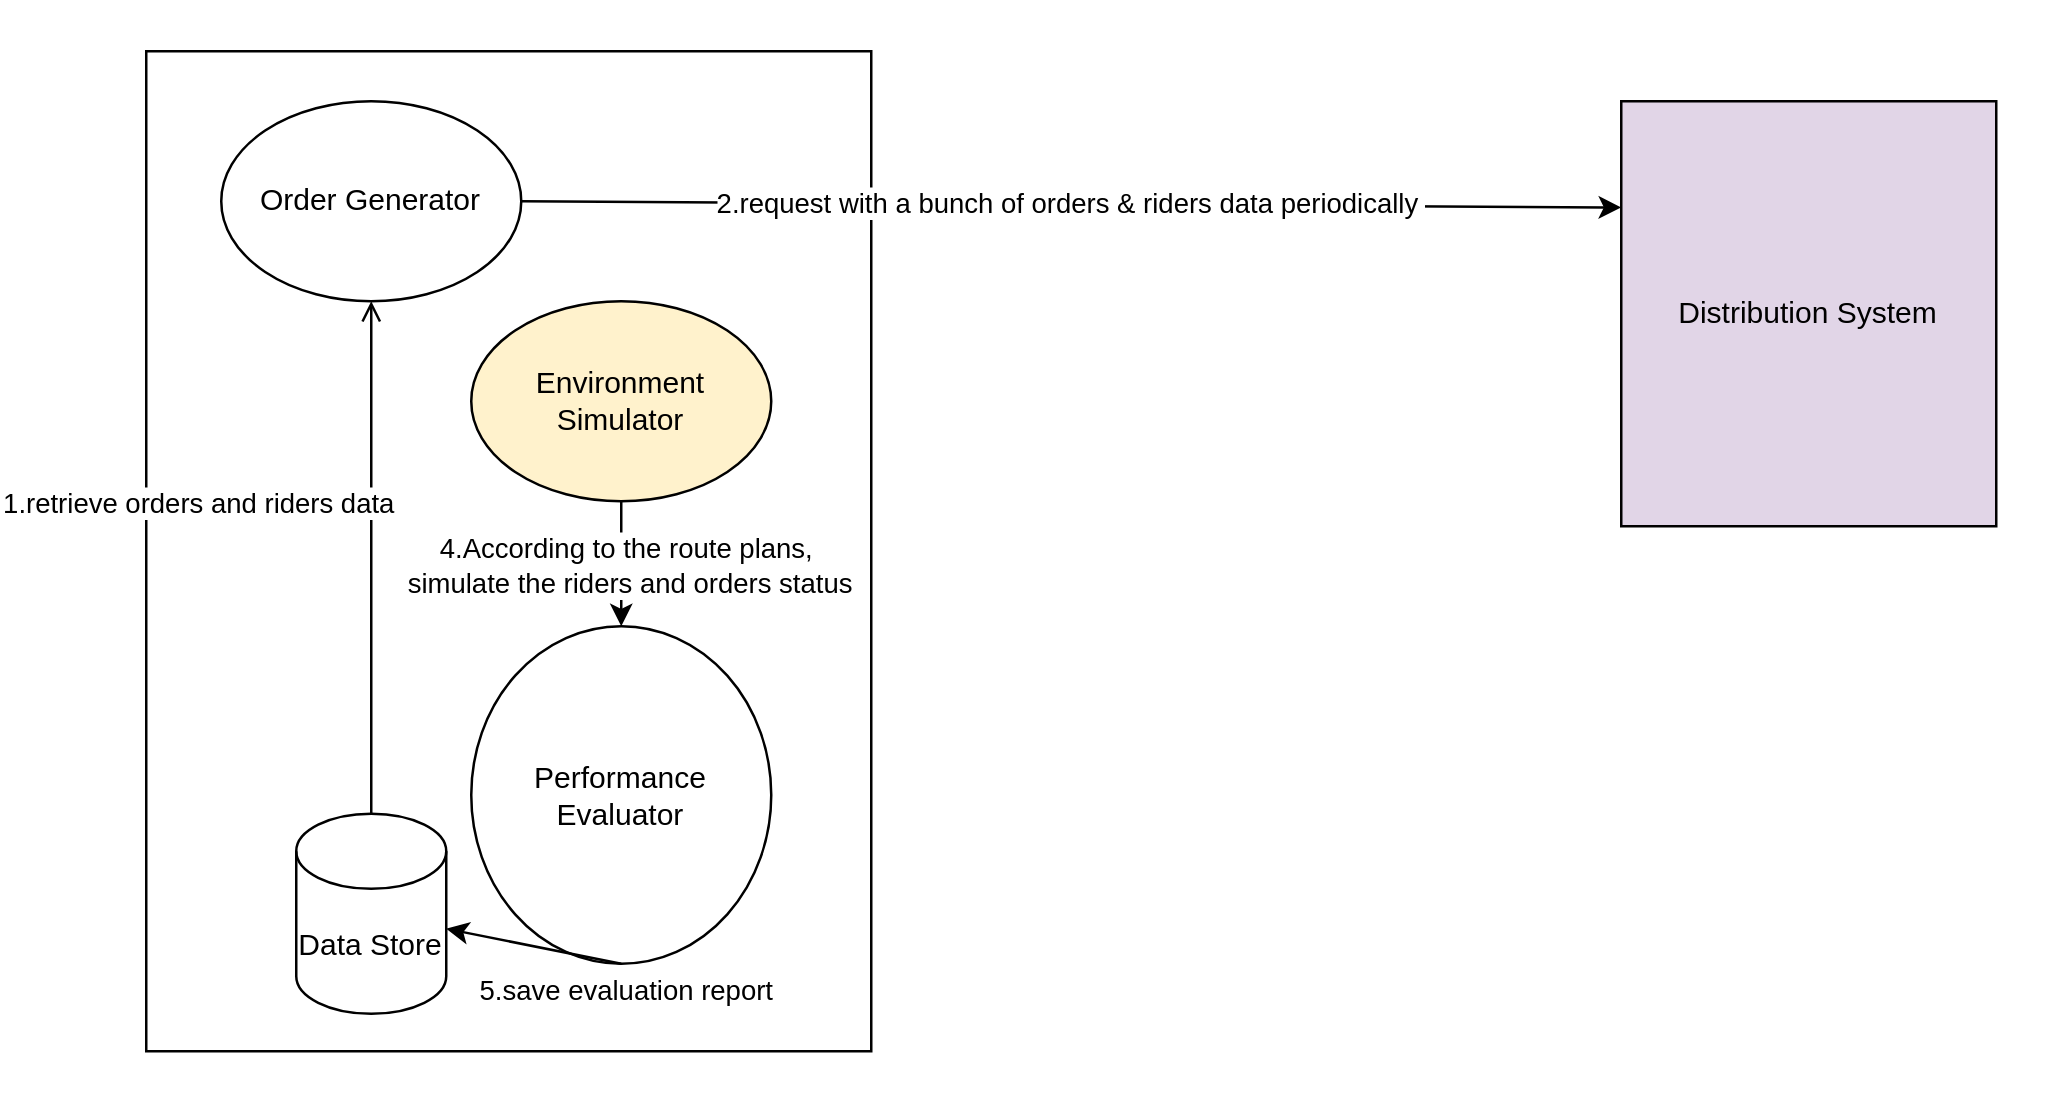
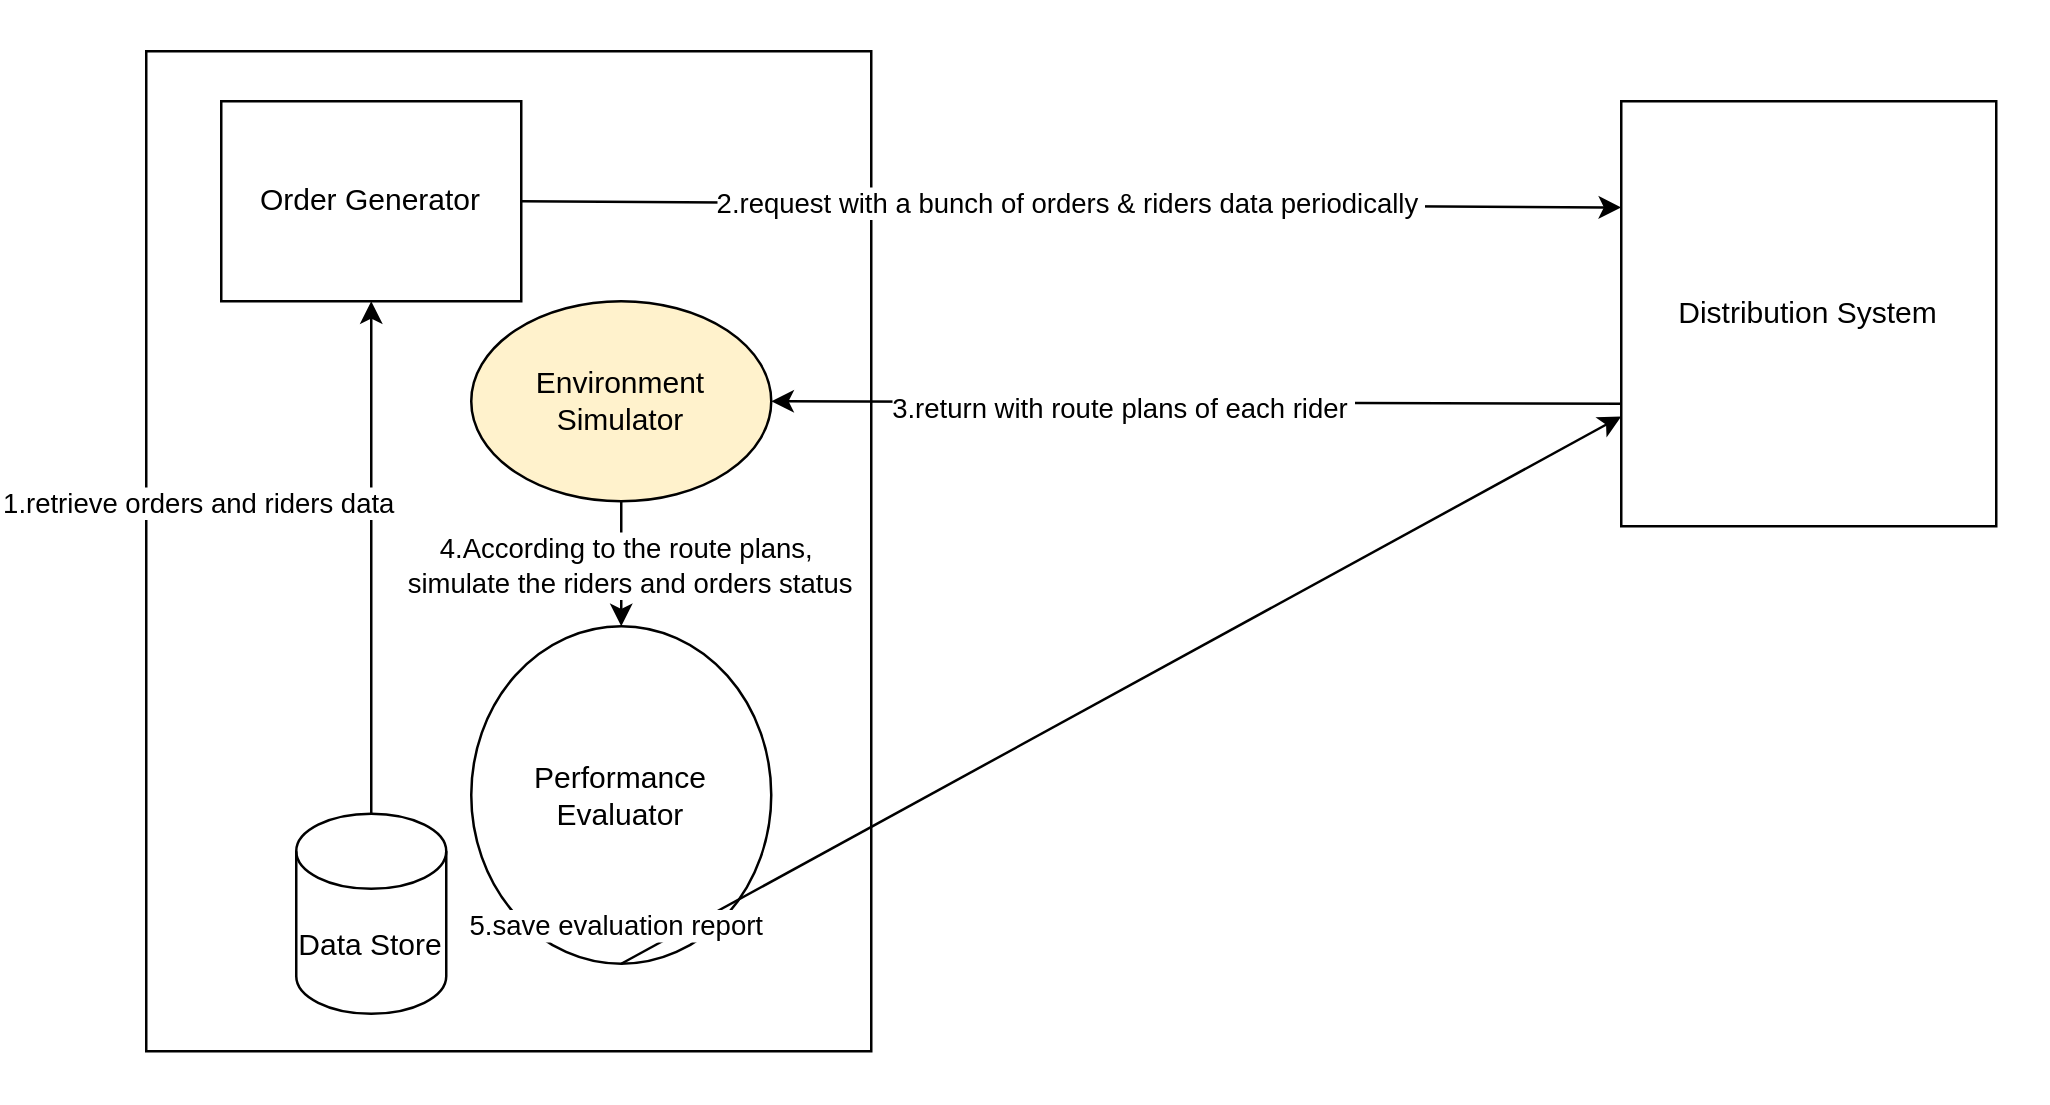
- <mxCell id="4" value="Order Generator" style="ellipse;whiteSpace=wrap;html=1;" vertex="1" parent="1"><mxGeometry x="50" y="40" width="120" height="80" as="geometry" /></mxCell>
+ <mxCell id="4" value="Order Generator" style="whiteSpace=wrap;html=1;rounded=0;" vertex="1" parent="1"><mxGeometry x="50" y="40" width="120" height="80" as="geometry" /></mxCell>
- <mxCell id="3" value="Distribution System" style="rounded=0;whiteSpace=wrap;html=1;fillColor=#e1d5e7;" vertex="1" parent="1"><mxGeometry x="610" y="40" width="150" height="170" as="geometry" /></mxCell>
+ <mxCell id="3" value="Distribution System" style="rounded=0;whiteSpace=wrap;html=1;" vertex="1" parent="1"><mxGeometry x="610" y="40" width="150" height="170" as="geometry" /></mxCell>
- <mxCell id="8" value="" style="endArrow=open;html=1;" edge="1" parent="1" source="5" target="4"><mxGeometry width="50" height="50" relative="1" as="geometry"><mxPoint x="120" y="210" as="sourcePoint" /><mxPoint x="170" y="160" as="targetPoint" /></mxGeometry></mxCell>
+ <mxCell id="8" value="" style="endArrow=classic;html=1;" edge="1" parent="1" source="5" target="4"><mxGeometry width="50" height="50" relative="1" as="geometry"><mxPoint x="120" y="210" as="sourcePoint" /><mxPoint x="170" y="160" as="targetPoint" /></mxGeometry></mxCell>
+ <mxCell id="10" value="" style="endArrow=classic;html=1;exitX=0;exitY=0.712;exitDx=0;exitDy=0;exitPerimeter=0;entryX=1;entryY=0.5;entryDx=0;entryDy=0;" edge="1" parent="1" source="3" target="12"><mxGeometry width="50" height="50" relative="1" as="geometry"><mxPoint x="370" y="300" as="sourcePoint" /><mxPoint x="270" y="180" as="targetPoint" /></mxGeometry></mxCell>
+ <mxCell id="11" value="3.return with route plans of each rider&amp;nbsp;" style="edgeLabel;html=1;align=center;verticalAlign=middle;resizable=0;points=[];" vertex="1" connectable="0" parent="10"><mxGeometry x="0.17" y="2" relative="1" as="geometry"><mxPoint as="offset" /></mxGeometry></mxCell>
- <mxCell id="16" value="5.save evaluation report" style="endArrow=classic;html=1;exitX=0.5;exitY=1;exitDx=0;exitDy=0;" edge="1" parent="1" source="13" target="5"><mxGeometry x="-1" y="14" width="50" height="50" relative="1" as="geometry"><mxPoint x="480" y="410" as="sourcePoint" /><mxPoint x="530" y="360" as="targetPoint" /><mxPoint x="5" y="-3" as="offset" /></mxGeometry></mxCell>
+ <mxCell id="16" value="5.save evaluation report" style="endArrow=classic;html=1;exitX=0.5;exitY=1;exitDx=0;exitDy=0;" edge="1" parent="1" source="13" target="3"><mxGeometry x="-1" y="14" width="50" height="50" relative="1" as="geometry"><mxPoint x="480" y="410" as="sourcePoint" /><mxPoint x="530" y="360" as="targetPoint" /><mxPoint x="5" y="-3" as="offset" /></mxGeometry></mxCell>
